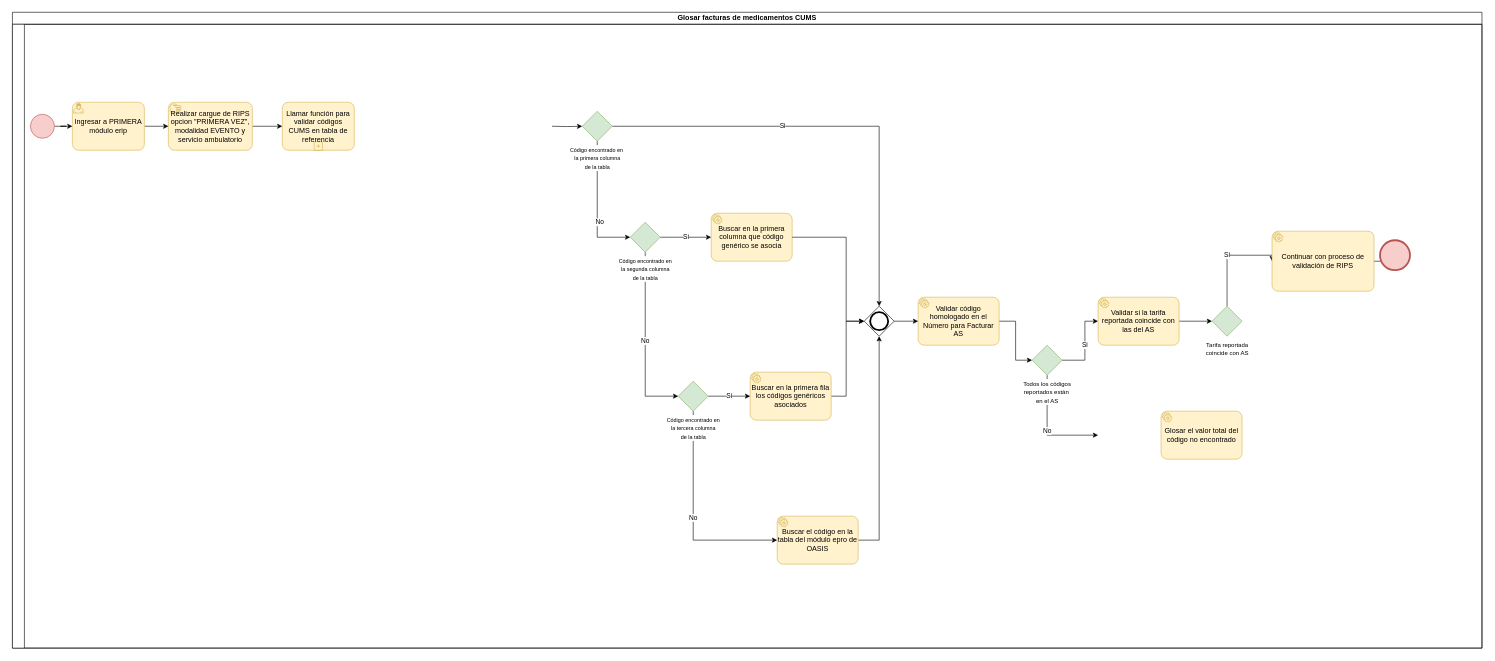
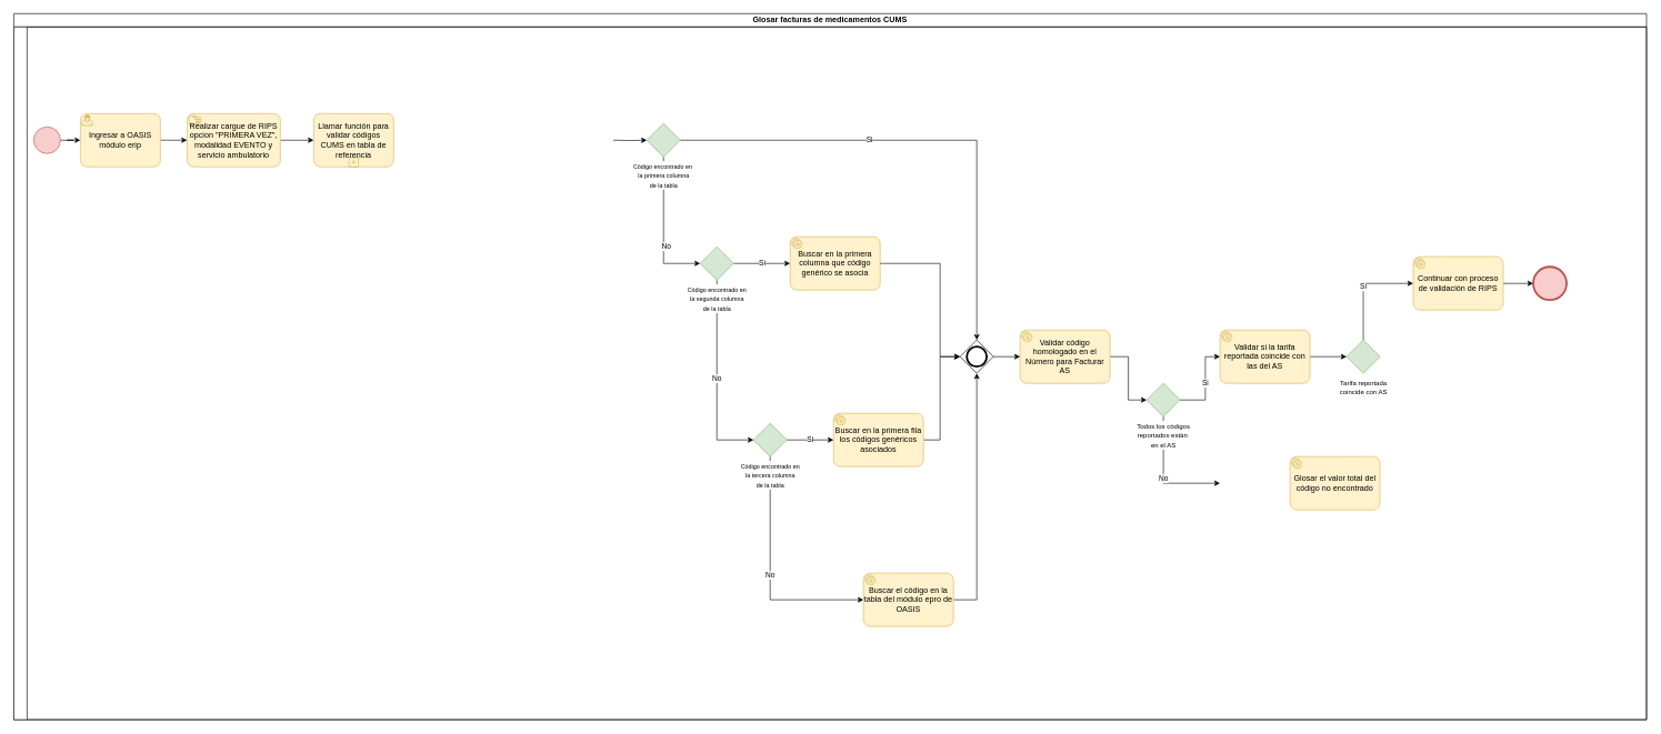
- <mxCell id="9" value="Ingresar a PRIMERA módulo erip" style="points=[[0.25,0,0],[0.5,0,0],[0.75,0,0],[1,0.25,0],[1,0.5,0],[1,0.75,0],[0.75,1,0],[0.5,1,0],[0.25,1,0],[0,0.75,0],[0,0.5,0],[0,0.25,0]];shape=mxgraph.bpmn.task;whiteSpace=wrap;rectStyle=rounded;size=10;html=1;container=1;expand=0;collapsible=0;taskMarker=user;fillColor=#fff2cc;strokeColor=#d6b656;" parent="3" vertex="1"><mxGeometry x="100" y="130" width="120" height="80" as="geometry" /></mxCell>
+ <mxCell id="9" value="Ingresar a OASIS módulo erip" style="points=[[0.25,0,0],[0.5,0,0],[0.75,0,0],[1,0.25,0],[1,0.5,0],[1,0.75,0],[0.75,1,0],[0.5,1,0],[0.25,1,0],[0,0.75,0],[0,0.5,0],[0,0.25,0]];shape=mxgraph.bpmn.task;whiteSpace=wrap;rectStyle=rounded;size=10;html=1;container=1;expand=0;collapsible=0;taskMarker=user;fillColor=#fff2cc;strokeColor=#d6b656;" parent="3" vertex="1"><mxGeometry x="100" y="130" width="120" height="80" as="geometry" /></mxCell>
- <mxCell id="27" value="Continuar con proceso de validación de RIPS" style="points=[[0.25,0,0],[0.5,0,0],[0.75,0,0],[1,0.25,0],[1,0.5,0],[1,0.75,0],[0.75,1,0],[0.5,1,0],[0.25,1,0],[0,0.75,0],[0,0.5,0],[0,0.25,0]];shape=mxgraph.bpmn.task;whiteSpace=wrap;rectStyle=rounded;size=10;html=1;container=1;expand=0;collapsible=0;taskMarker=service;fillColor=#fff2cc;strokeColor=#d6b656;" parent="3" vertex="1"><mxGeometry x="2100" y="345" width="170" height="100" as="geometry" /></mxCell>
+ <mxCell id="27" value="Continuar con proceso de validación de RIPS" style="points=[[0.25,0,0],[0.5,0,0],[0.75,0,0],[1,0.25,0],[1,0.5,0],[1,0.75,0],[0.75,1,0],[0.5,1,0],[0.25,1,0],[0,0.75,0],[0,0.5,0],[0,0.25,0]];shape=mxgraph.bpmn.task;whiteSpace=wrap;rectStyle=rounded;size=10;html=1;container=1;expand=0;collapsible=0;taskMarker=service;fillColor=#fff2cc;strokeColor=#d6b656;" parent="3" vertex="1"><mxGeometry x="2100" y="345" width="135" height="80" as="geometry" /></mxCell>
